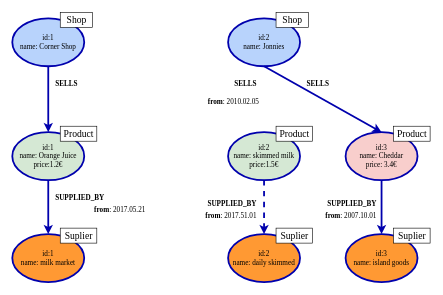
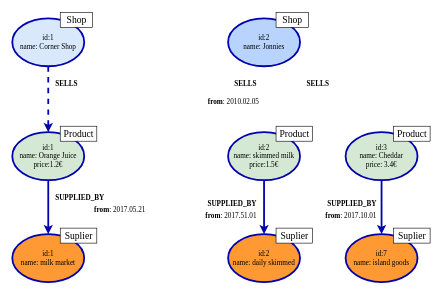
- <mxCell id="2" value="&lt;font face=&quot;Tahoma&quot;&gt;id:1&lt;br&gt;name: Corner Shop&lt;br&gt;&lt;/font&gt;" style="ellipse;whiteSpace=wrap;html=1;fillColor=#B8D3FC;strokeColor=#0000AD;strokeWidth=3;" vertex="1" parent="1"><mxGeometry x="20" y="30" width="120" height="80" as="geometry" /></mxCell>
+ <mxCell id="2" value="&lt;font face=&quot;Tahoma&quot;&gt;id:1&lt;br&gt;name: Corner Shop&lt;br&gt;&lt;/font&gt;" style="ellipse;whiteSpace=wrap;html=1;fillColor=#dae8fc;strokeColor=#0000AD;strokeWidth=3;" vertex="1" parent="1"><mxGeometry x="20" y="30" width="120" height="80" as="geometry" /></mxCell>
- <mxCell id="18" value="" style="endArrow=classic;html=1;fontFamily=Tahoma;exitX=0.5;exitY=1;exitDx=0;exitDy=0;entryX=0.5;entryY=0;entryDx=0;entryDy=0;strokeColor=#0000AD;strokeWidth=3;" edge="1" parent="1" source="2" target="4"><mxGeometry width="50" height="50" relative="1" as="geometry"><mxPoint x="280" y="350" as="sourcePoint" /><mxPoint x="330" y="300" as="targetPoint" /></mxGeometry></mxCell>
+ <mxCell id="18" value="" style="endArrow=classic;html=1;fontFamily=Tahoma;exitX=0.5;exitY=1;exitDx=0;exitDy=0;entryX=0.5;entryY=0;entryDx=0;entryDy=0;strokeColor=#0000AD;strokeWidth=3;dashed=1;" edge="1" parent="1" source="2" target="4"><mxGeometry width="50" height="50" relative="1" as="geometry"><mxPoint x="280" y="350" as="sourcePoint" /><mxPoint x="330" y="300" as="targetPoint" /></mxGeometry></mxCell>
- <mxCell id="20" value="" style="endArrow=classic;html=1;fontFamily=Tahoma;exitX=0.5;exitY=1;exitDx=0;exitDy=0;entryX=0.5;entryY=0;entryDx=0;entryDy=0;strokeColor=#0000AD;strokeWidth=3;" edge="1" parent="1" source="8" target="14"><mxGeometry width="50" height="50" relative="1" as="geometry"><mxPoint x="450" y="120" as="sourcePoint" /><mxPoint x="450" y="230" as="targetPoint" /></mxGeometry></mxCell>
- <mxCell id="14" value="&lt;font face=&quot;Tahoma&quot;&gt;id:3&lt;br&gt;name: Cheddar&lt;br&gt;price: 3.4€&lt;br&gt;&lt;/font&gt;" style="ellipse;whiteSpace=wrap;html=1;fillColor=#f8cecc;strokeColor=#0000AD;strokeWidth=3;" vertex="1" parent="1"><mxGeometry x="576" y="220" width="120" height="80" as="geometry" /></mxCell>
+ <mxCell id="14" value="&lt;font face=&quot;Tahoma&quot;&gt;id:3&lt;br&gt;name: Cheddar&lt;br&gt;price: 3.4€&lt;br&gt;&lt;/font&gt;" style="ellipse;whiteSpace=wrap;html=1;fillColor=#d5e8d4;strokeColor=#0000AD;strokeWidth=3;" vertex="1" parent="1"><mxGeometry x="576" y="220" width="120" height="80" as="geometry" /></mxCell>
- <mxCell id="21" value="" style="endArrow=classic;html=1;fontFamily=Tahoma;exitX=0.5;exitY=1;exitDx=0;exitDy=0;entryX=0.5;entryY=0;entryDx=0;entryDy=0;strokeColor=#0000AD;strokeWidth=3;dashed=1;" edge="1" parent="1" source="10" target="12"><mxGeometry width="50" height="50" relative="1" as="geometry"><mxPoint x="460" y="130" as="sourcePoint" /><mxPoint x="460" y="240" as="targetPoint" /></mxGeometry></mxCell>
+ <mxCell id="21" value="" style="endArrow=classic;html=1;fontFamily=Tahoma;exitX=0.5;exitY=1;exitDx=0;exitDy=0;entryX=0.5;entryY=0;entryDx=0;entryDy=0;strokeColor=#0000AD;strokeWidth=3;" edge="1" parent="1" source="10" target="12"><mxGeometry width="50" height="50" relative="1" as="geometry"><mxPoint x="460" y="130" as="sourcePoint" /><mxPoint x="460" y="240" as="targetPoint" /></mxGeometry></mxCell>
- <mxCell id="32" value="&lt;b&gt;from&lt;/b&gt;: 2007.10.01" style="text;html=1;strokeColor=none;fillColor=none;align=right;verticalAlign=middle;whiteSpace=wrap;rounded=0;glass=0;fontFamily=Tahoma;" vertex="1" parent="1"><mxGeometry x="500" y="350" width="130" height="20" as="geometry" /></mxCell>
+ <mxCell id="32" value="&lt;b&gt;from&lt;/b&gt;: 2017.10.01" style="text;html=1;strokeColor=none;fillColor=none;align=right;verticalAlign=middle;whiteSpace=wrap;rounded=0;glass=0;fontFamily=Tahoma;" vertex="1" parent="1"><mxGeometry x="500" y="350" width="130" height="20" as="geometry" /></mxCell>
- <mxCell id="16" value="&lt;font face=&quot;Tahoma&quot;&gt;id:3&lt;br&gt;name: island goods&lt;br&gt;&lt;/font&gt;" style="ellipse;whiteSpace=wrap;html=1;fillColor=#FF9933;strokeColor=#0000AD;strokeWidth=3;" vertex="1" parent="1"><mxGeometry x="576" y="390" width="120" height="80" as="geometry" /></mxCell>
+ <mxCell id="16" value="&lt;font face=&quot;Tahoma&quot;&gt;id:7&lt;br&gt;name: island goods&lt;br&gt;&lt;/font&gt;" style="ellipse;whiteSpace=wrap;html=1;fillColor=#FF9933;strokeColor=#0000AD;strokeWidth=3;" vertex="1" parent="1"><mxGeometry x="576" y="390" width="120" height="80" as="geometry" /></mxCell>
